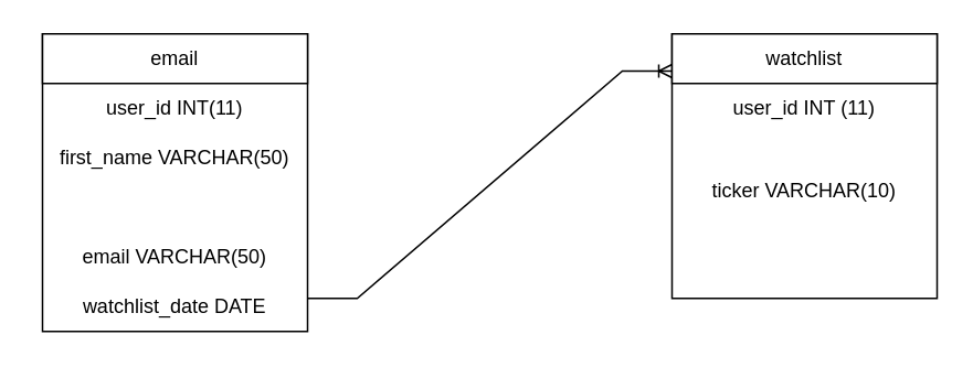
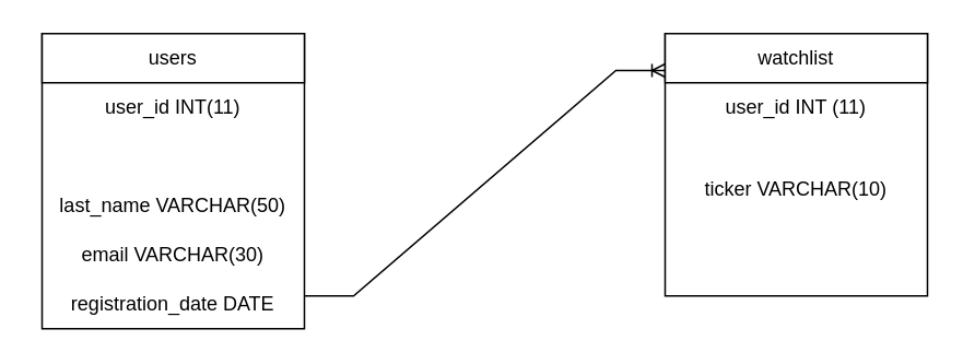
- <mxCell id="4" value="email" style="rounded=0;whiteSpace=wrap;html=1;" vertex="1" parent="1"><mxGeometry x="25" y="20" width="160" height="30" as="geometry" /></mxCell>
+ <mxCell id="4" value="users" style="rounded=0;whiteSpace=wrap;html=1;" vertex="1" parent="1"><mxGeometry x="25" y="20" width="160" height="30" as="geometry" /></mxCell>
- <mxCell id="5" value="first_name VARCHAR(50)" style="text;html=1;strokeColor=none;fillColor=none;align=center;verticalAlign=middle;whiteSpace=wrap;rounded=0;" vertex="1" parent="1"><mxGeometry x="30" y="80" width="150" height="30" as="geometry" /></mxCell>
+ <mxCell id="6" value="last_name VARCHAR(50)" style="text;html=1;strokeColor=none;fillColor=none;align=center;verticalAlign=middle;whiteSpace=wrap;rounded=0;" vertex="1" parent="1"><mxGeometry x="30" y="110" width="150" height="30" as="geometry" /></mxCell>
- <mxCell id="8" value="email VARCHAR(50)" style="text;html=1;strokeColor=none;fillColor=none;align=center;verticalAlign=middle;whiteSpace=wrap;rounded=0;" vertex="1" parent="1"><mxGeometry x="25" y="140" width="160" height="30" as="geometry" /></mxCell>
+ <mxCell id="8" value="email VARCHAR(30)" style="text;html=1;strokeColor=none;fillColor=none;align=center;verticalAlign=middle;whiteSpace=wrap;rounded=0;" vertex="1" parent="1"><mxGeometry x="25" y="140" width="160" height="30" as="geometry" /></mxCell>
- <mxCell id="7" value="watchlist_date DATE" style="text;html=1;strokeColor=none;fillColor=none;align=center;verticalAlign=middle;whiteSpace=wrap;rounded=0;" vertex="1" parent="1"><mxGeometry x="20" y="170" width="170" height="30" as="geometry" /></mxCell>
+ <mxCell id="7" value="registration_date DATE" style="text;html=1;strokeColor=none;fillColor=none;align=center;verticalAlign=middle;whiteSpace=wrap;rounded=0;" vertex="1" parent="1"><mxGeometry x="20" y="170" width="170" height="30" as="geometry" /></mxCell>
